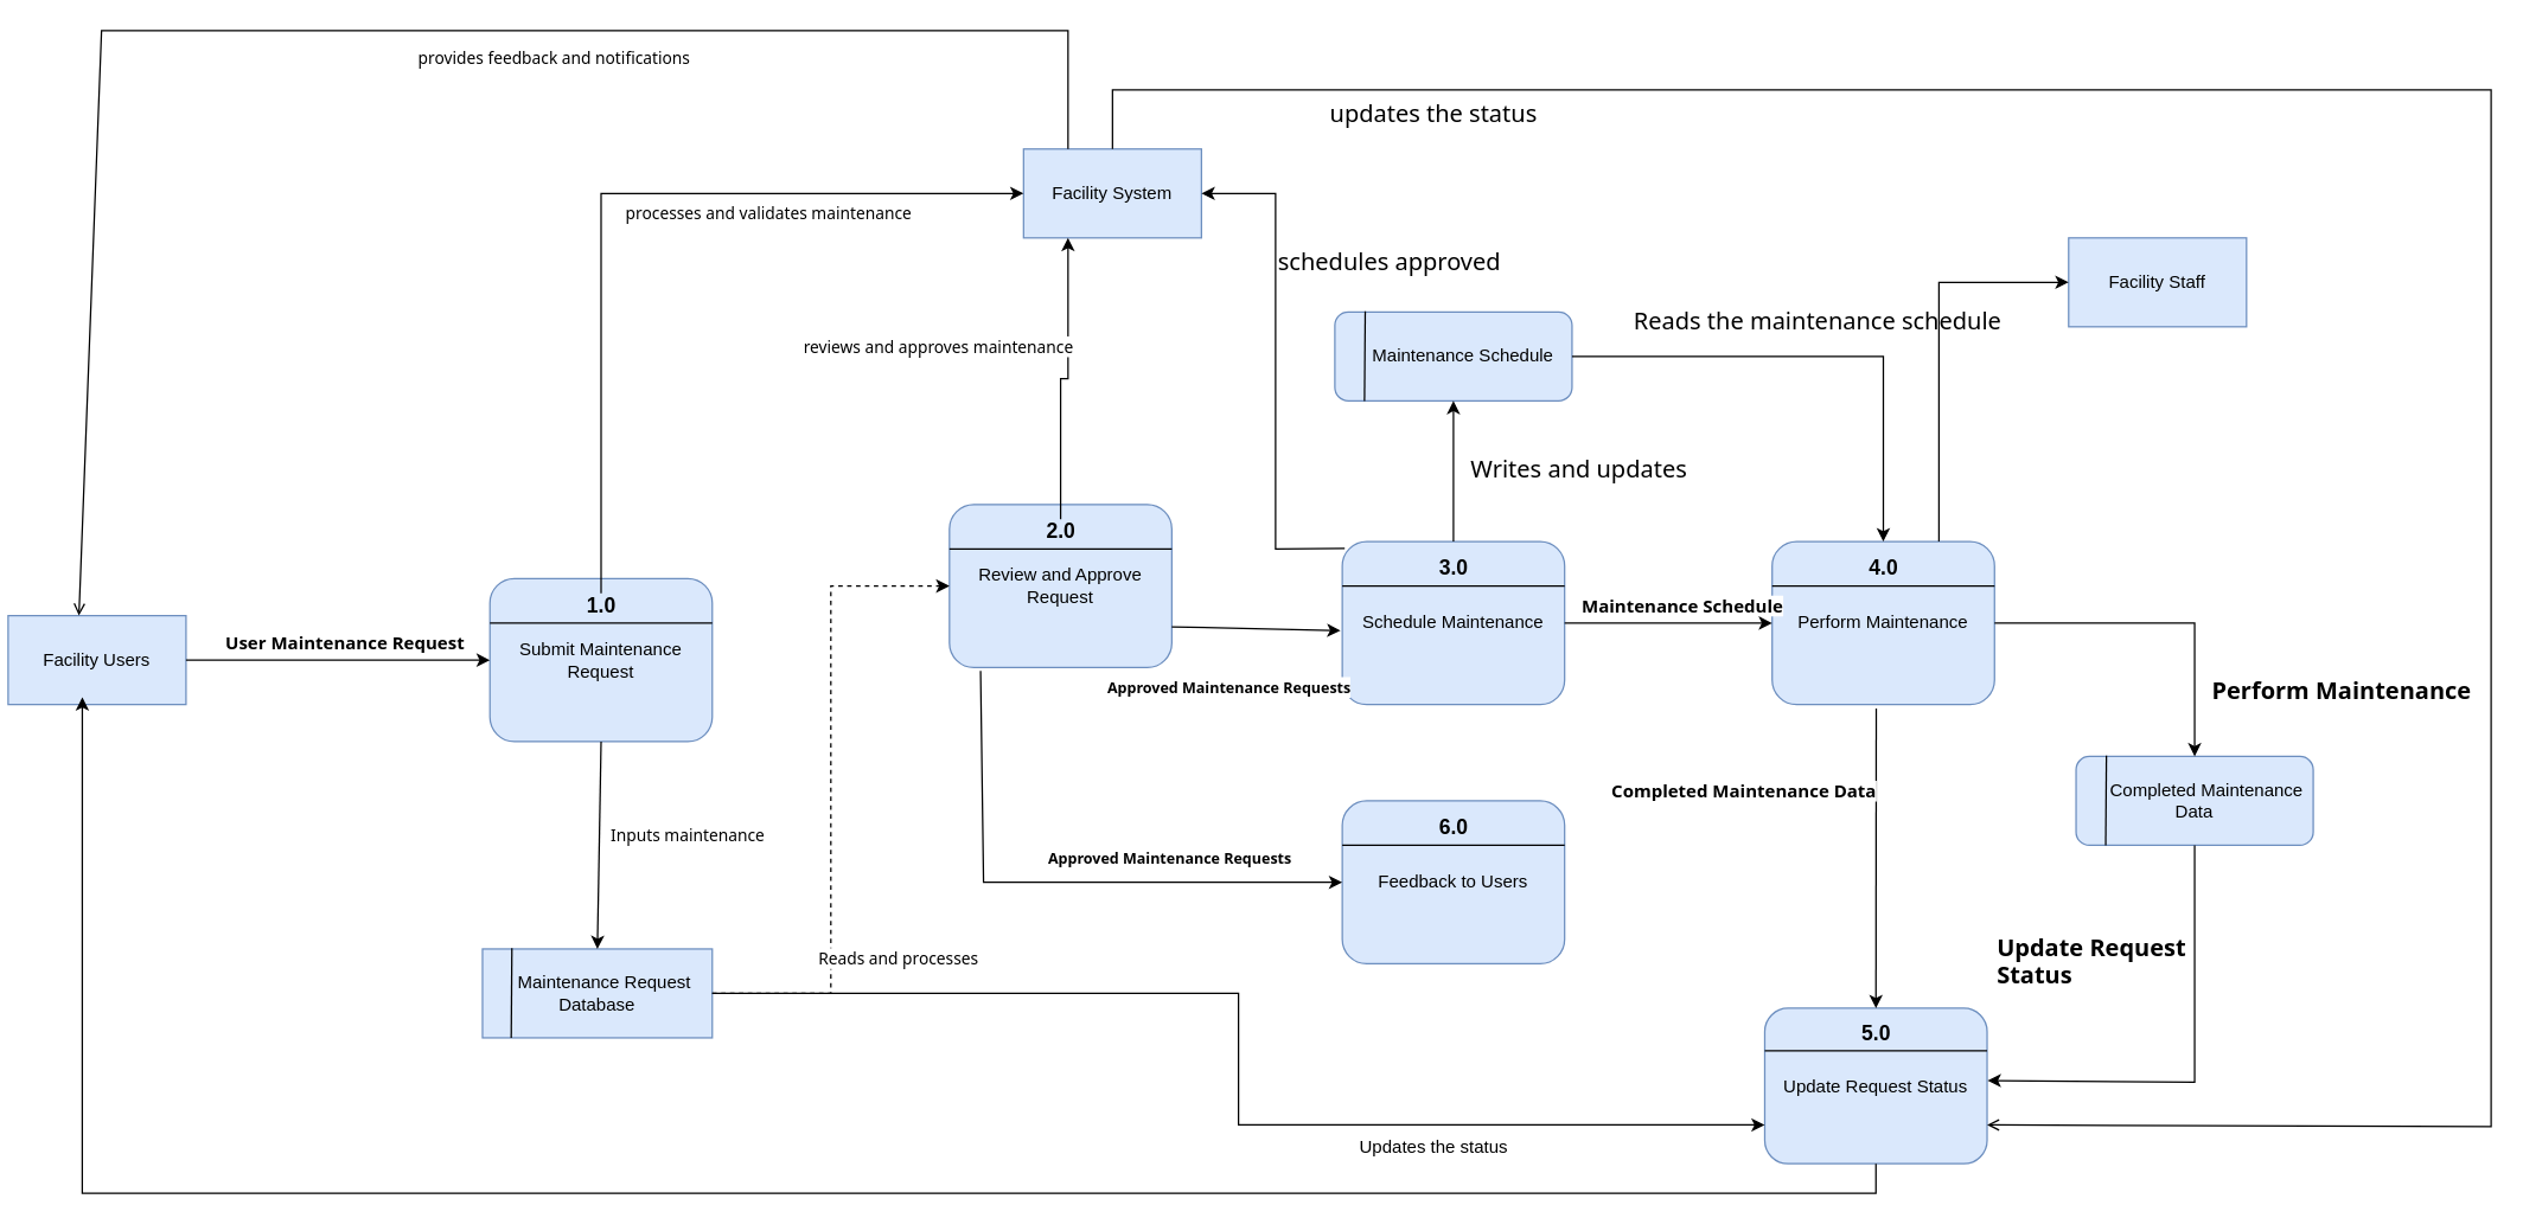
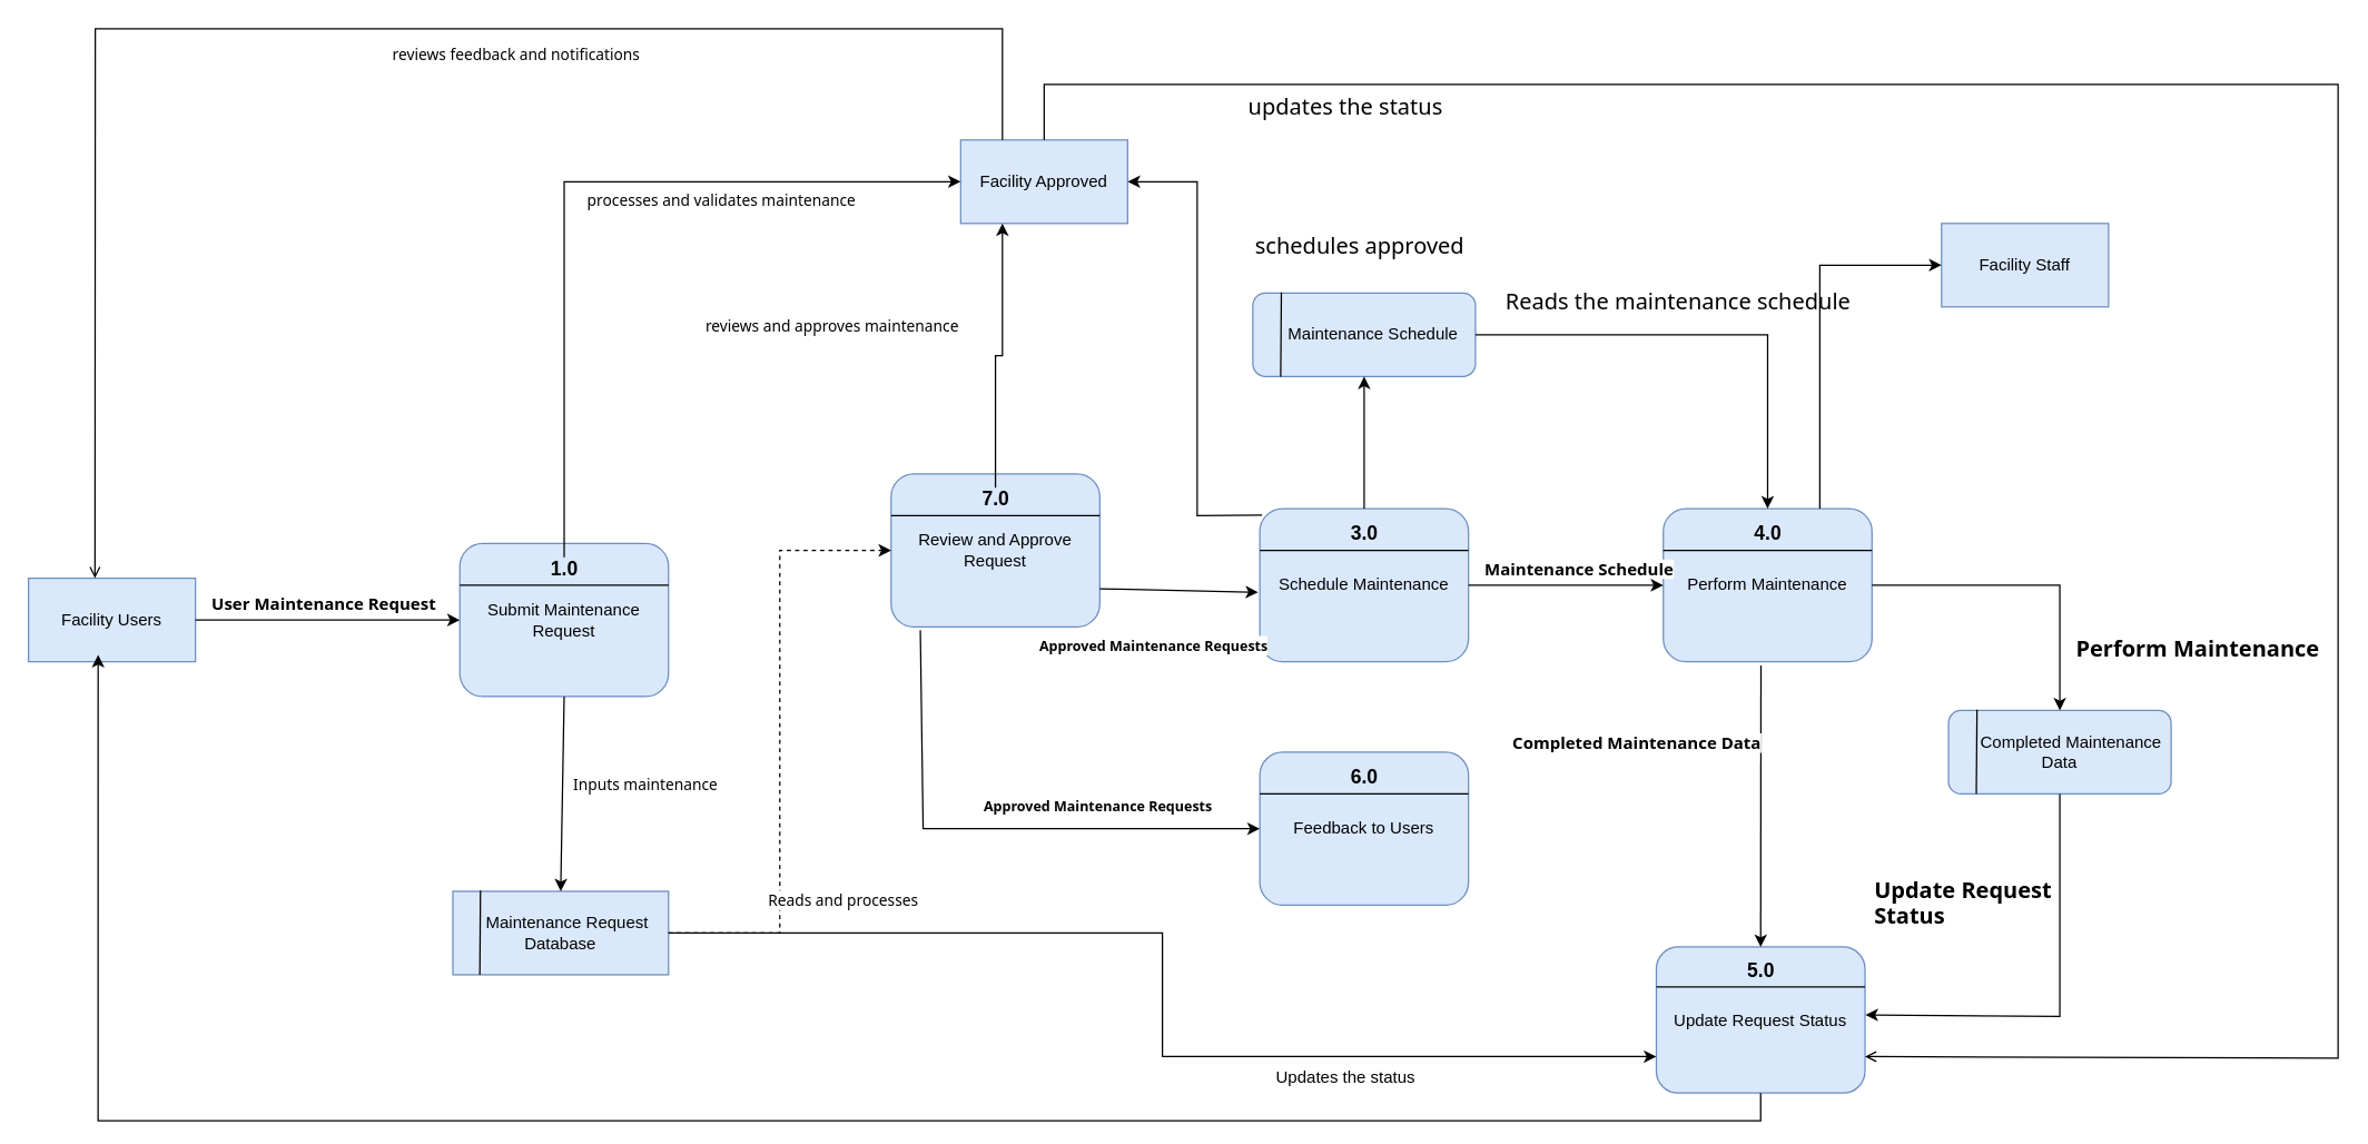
- <mxCell id="73" value="&lt;span style=&quot;font-family: Söhne, ui-sans-serif, system-ui, -apple-system, &amp;quot;Segoe UI&amp;quot;, Roboto, Ubuntu, Cantarell, &amp;quot;Noto Sans&amp;quot;, sans-serif, &amp;quot;Helvetica Neue&amp;quot;, Arial, &amp;quot;Apple Color Emoji&amp;quot;, &amp;quot;Segoe UI Emoji&amp;quot;, &amp;quot;Segoe UI Symbol&amp;quot;, &amp;quot;Noto Color Emoji&amp;quot;; font-size: 11px; font-style: normal; font-variant-ligatures: normal; font-variant-caps: normal; font-weight: 400; letter-spacing: normal; orphans: 2; text-align: left; text-indent: 0px; text-transform: none; widows: 2; word-spacing: 0px; -webkit-text-stroke-width: 0px; text-decoration-thickness: initial; text-decoration-style: initial; text-decoration-color: initial; float: none; display: inline !important;&quot;&gt;provides feedback and notifications&lt;/span&gt;" style="text;whiteSpace=wrap;html=1;labelBackgroundColor=default;fontColor=default;fontSize=11;" vertex="1" parent="1"><mxGeometry x="280" y="25" width="280" height="40" as="geometry" /></mxCell>
+ <mxCell id="73" value="&lt;span style=&quot;font-family: Söhne, ui-sans-serif, system-ui, -apple-system, &amp;quot;Segoe UI&amp;quot;, Roboto, Ubuntu, Cantarell, &amp;quot;Noto Sans&amp;quot;, sans-serif, &amp;quot;Helvetica Neue&amp;quot;, Arial, &amp;quot;Apple Color Emoji&amp;quot;, &amp;quot;Segoe UI Emoji&amp;quot;, &amp;quot;Segoe UI Symbol&amp;quot;, &amp;quot;Noto Color Emoji&amp;quot;; font-size: 11px; font-style: normal; font-variant-ligatures: normal; font-variant-caps: normal; font-weight: 400; letter-spacing: normal; orphans: 2; text-align: left; text-indent: 0px; text-transform: none; widows: 2; word-spacing: 0px; -webkit-text-stroke-width: 0px; text-decoration-thickness: initial; text-decoration-style: initial; text-decoration-color: initial; float: none; display: inline !important;&quot;&gt;reviews feedback and notifications&lt;/span&gt;" style="text;whiteSpace=wrap;html=1;labelBackgroundColor=default;fontColor=default;fontSize=11;" vertex="1" parent="1"><mxGeometry x="280" y="25" width="280" height="40" as="geometry" /></mxCell>
- <mxCell id="3" value="Facility System" style="rounded=0;whiteSpace=wrap;html=1;fillColor=#dae8fc;strokeColor=#6c8ebf;" vertex="1" parent="1"><mxGeometry x="690" y="100" width="120" height="60" as="geometry" /></mxCell>
+ <mxCell id="3" value="Facility Approved" style="rounded=0;whiteSpace=wrap;html=1;fillColor=#dae8fc;strokeColor=#6c8ebf;" vertex="1" parent="1"><mxGeometry x="690" y="100" width="120" height="60" as="geometry" /></mxCell>
- <mxCell id="71" value="&lt;span style=&quot;font-family: Söhne, ui-sans-serif, system-ui, -apple-system, &amp;quot;Segoe UI&amp;quot;, Roboto, Ubuntu, Cantarell, &amp;quot;Noto Sans&amp;quot;, sans-serif, &amp;quot;Helvetica Neue&amp;quot;, Arial, &amp;quot;Apple Color Emoji&amp;quot;, &amp;quot;Segoe UI Emoji&amp;quot;, &amp;quot;Segoe UI Symbol&amp;quot;, &amp;quot;Noto Color Emoji&amp;quot;; font-size: 16px; font-style: normal; font-variant-ligatures: normal; font-variant-caps: normal; font-weight: 400; letter-spacing: normal; orphans: 2; text-align: left; text-indent: 0px; text-transform: none; widows: 2; word-spacing: 0px; -webkit-text-stroke-width: 0px; text-decoration-thickness: initial; text-decoration-style: initial; text-decoration-color: initial; float: none; display: inline !important;&quot;&gt; schedules approved&lt;/span&gt;" style="text;whiteSpace=wrap;html=1;labelBackgroundColor=default;fontColor=default;" vertex="1" parent="1"><mxGeometry x="860" y="160" width="170" height="40" as="geometry" /></mxCell>
+ <mxCell id="71" value="&lt;span style=&quot;font-family: Söhne, ui-sans-serif, system-ui, -apple-system, &amp;quot;Segoe UI&amp;quot;, Roboto, Ubuntu, Cantarell, &amp;quot;Noto Sans&amp;quot;, sans-serif, &amp;quot;Helvetica Neue&amp;quot;, Arial, &amp;quot;Apple Color Emoji&amp;quot;, &amp;quot;Segoe UI Emoji&amp;quot;, &amp;quot;Segoe UI Symbol&amp;quot;, &amp;quot;Noto Color Emoji&amp;quot;; font-size: 16px; font-style: normal; font-variant-ligatures: normal; font-variant-caps: normal; font-weight: 400; letter-spacing: normal; orphans: 2; text-align: left; text-indent: 0px; text-transform: none; widows: 2; word-spacing: 0px; -webkit-text-stroke-width: 0px; text-decoration-thickness: initial; text-decoration-style: initial; text-decoration-color: initial; float: none; display: inline !important;&quot;&gt; schedules approved&lt;/span&gt;" style="text;whiteSpace=wrap;html=1;labelBackgroundColor=default;fontColor=default;" vertex="1" parent="1"><mxGeometry x="900" y="160" width="170" height="40" as="geometry" /></mxCell>
- <mxCell id="56" value="&lt;span style=&quot;font-family: Söhne, ui-sans-serif, system-ui, -apple-system, &amp;quot;Segoe UI&amp;quot;, Roboto, Ubuntu, Cantarell, &amp;quot;Noto Sans&amp;quot;, sans-serif, &amp;quot;Helvetica Neue&amp;quot;, Arial, &amp;quot;Apple Color Emoji&amp;quot;, &amp;quot;Segoe UI Emoji&amp;quot;, &amp;quot;Segoe UI Symbol&amp;quot;, &amp;quot;Noto Color Emoji&amp;quot;; font-size: 16px; font-style: normal; font-variant-ligatures: normal; font-variant-caps: normal; font-weight: 400; letter-spacing: normal; orphans: 2; text-align: left; text-indent: 0px; text-transform: none; widows: 2; word-spacing: 0px; -webkit-text-stroke-width: 0px; text-decoration-thickness: initial; text-decoration-style: initial; text-decoration-color: initial; float: none; display: inline !important;&quot;&gt;Reads the maintenance schedule&lt;/span&gt;" style="text;whiteSpace=wrap;html=1;labelBackgroundColor=default;fontColor=default;" vertex="1" parent="1"><mxGeometry x="1100" y="200" width="260" height="40" as="geometry" /></mxCell>
+ <mxCell id="56" value="&lt;span style=&quot;font-family: Söhne, ui-sans-serif, system-ui, -apple-system, &amp;quot;Segoe UI&amp;quot;, Roboto, Ubuntu, Cantarell, &amp;quot;Noto Sans&amp;quot;, sans-serif, &amp;quot;Helvetica Neue&amp;quot;, Arial, &amp;quot;Apple Color Emoji&amp;quot;, &amp;quot;Segoe UI Emoji&amp;quot;, &amp;quot;Segoe UI Symbol&amp;quot;, &amp;quot;Noto Color Emoji&amp;quot;; font-size: 16px; font-style: normal; font-variant-ligatures: normal; font-variant-caps: normal; font-weight: 400; letter-spacing: normal; orphans: 2; text-align: left; text-indent: 0px; text-transform: none; widows: 2; word-spacing: 0px; -webkit-text-stroke-width: 0px; text-decoration-thickness: initial; text-decoration-style: initial; text-decoration-color: initial; float: none; display: inline !important;&quot;&gt;Reads the maintenance schedule&lt;/span&gt;" style="text;whiteSpace=wrap;html=1;labelBackgroundColor=default;fontColor=default;" vertex="1" parent="1"><mxGeometry x="1080" y="200" width="260" height="40" as="geometry" /></mxCell>
- <mxCell id="70" value="&lt;span style=&quot;font-family: Söhne, ui-sans-serif, system-ui, -apple-system, &amp;quot;Segoe UI&amp;quot;, Roboto, Ubuntu, Cantarell, &amp;quot;Noto Sans&amp;quot;, sans-serif, &amp;quot;Helvetica Neue&amp;quot;, Arial, &amp;quot;Apple Color Emoji&amp;quot;, &amp;quot;Segoe UI Emoji&amp;quot;, &amp;quot;Segoe UI Symbol&amp;quot;, &amp;quot;Noto Color Emoji&amp;quot;; font-size: 11px; font-style: normal; font-variant-ligatures: normal; font-variant-caps: normal; font-weight: 400; letter-spacing: normal; orphans: 2; text-align: left; text-indent: 0px; text-transform: none; widows: 2; word-spacing: 0px; -webkit-text-stroke-width: 0px; text-decoration-thickness: initial; text-decoration-style: initial; text-decoration-color: initial; float: none; display: inline !important;&quot;&gt;reviews and approves maintenance&lt;/span&gt;" style="text;whiteSpace=wrap;html=1;labelBackgroundColor=default;fontSize=11;fontColor=default;" vertex="1" parent="1"><mxGeometry x="540" y="220" width="270" height="40" as="geometry" /></mxCell>
+ <mxCell id="70" value="&lt;span style=&quot;font-family: Söhne, ui-sans-serif, system-ui, -apple-system, &amp;quot;Segoe UI&amp;quot;, Roboto, Ubuntu, Cantarell, &amp;quot;Noto Sans&amp;quot;, sans-serif, &amp;quot;Helvetica Neue&amp;quot;, Arial, &amp;quot;Apple Color Emoji&amp;quot;, &amp;quot;Segoe UI Emoji&amp;quot;, &amp;quot;Segoe UI Symbol&amp;quot;, &amp;quot;Noto Color Emoji&amp;quot;; font-size: 11px; font-style: normal; font-variant-ligatures: normal; font-variant-caps: normal; font-weight: 400; letter-spacing: normal; orphans: 2; text-align: left; text-indent: 0px; text-transform: none; widows: 2; word-spacing: 0px; -webkit-text-stroke-width: 0px; text-decoration-thickness: initial; text-decoration-style: initial; text-decoration-color: initial; float: none; display: inline !important;&quot;&gt;reviews and approves maintenance&lt;/span&gt;" style="text;whiteSpace=wrap;html=1;labelBackgroundColor=default;fontSize=11;fontColor=default;" vertex="1" parent="1"><mxGeometry x="505" y="220" width="270" height="40" as="geometry" /></mxCell>
- <mxCell id="54" value="&lt;span style=&quot;font-family: Söhne, ui-sans-serif, system-ui, -apple-system, &amp;quot;Segoe UI&amp;quot;, Roboto, Ubuntu, Cantarell, &amp;quot;Noto Sans&amp;quot;, sans-serif, &amp;quot;Helvetica Neue&amp;quot;, Arial, &amp;quot;Apple Color Emoji&amp;quot;, &amp;quot;Segoe UI Emoji&amp;quot;, &amp;quot;Segoe UI Symbol&amp;quot;, &amp;quot;Noto Color Emoji&amp;quot;; font-size: 16px; font-style: normal; font-variant-ligatures: normal; font-variant-caps: normal; font-weight: 400; letter-spacing: normal; orphans: 2; text-align: left; text-indent: 0px; text-transform: none; widows: 2; word-spacing: 0px; -webkit-text-stroke-width: 0px; text-decoration-thickness: initial; text-decoration-style: initial; text-decoration-color: initial; float: none; display: inline !important;&quot;&gt;Writes and updates&lt;/span&gt;" style="text;whiteSpace=wrap;html=1;labelBackgroundColor=default;fontColor=default;" vertex="1" parent="1"><mxGeometry x="990" y="300" width="170" height="40" as="geometry" /></mxCell>
- <mxCell id="25" value="&lt;span style=&quot;font-size: 14px;&quot;&gt;2.0&lt;/span&gt;" style="text;strokeColor=none;fillColor=none;html=1;fontSize=24;fontStyle=1;verticalAlign=middle;align=center;" vertex="1" parent="22"><mxGeometry x="45" y="10" width="60" height="10" as="geometry" /></mxCell>
+ <mxCell id="25" value="&lt;span style=&quot;font-size: 14px;&quot;&gt;7.0&lt;/span&gt;" style="text;strokeColor=none;fillColor=none;html=1;fontSize=24;fontStyle=1;verticalAlign=middle;align=center;" vertex="1" parent="22"><mxGeometry x="45" y="10" width="60" height="10" as="geometry" /></mxCell>
- <mxCell id="2" value="Facility Users" style="rounded=0;whiteSpace=wrap;html=1;fillColor=#dae8fc;strokeColor=#6c8ebf;" vertex="1" parent="1"><mxGeometry x="5" y="415" width="120" height="60" as="geometry" /></mxCell>
+ <mxCell id="2" value="Facility Users" style="rounded=0;whiteSpace=wrap;html=1;fillColor=#dae8fc;strokeColor=#6c8ebf;" vertex="1" parent="1"><mxGeometry x="20" y="415" width="120" height="60" as="geometry" /></mxCell>
